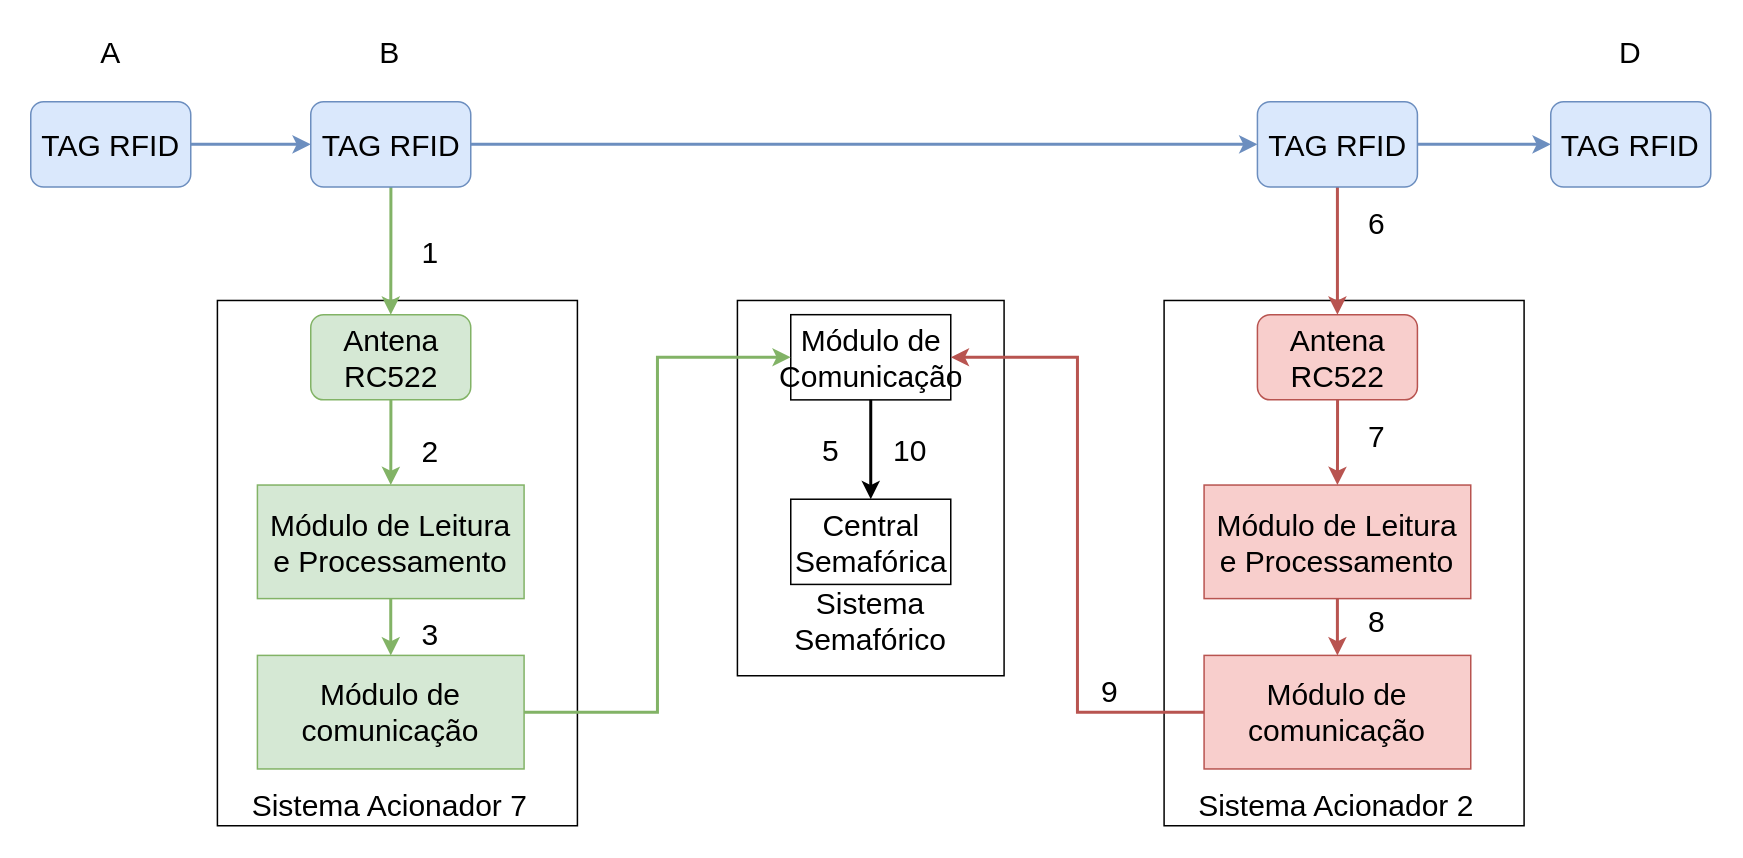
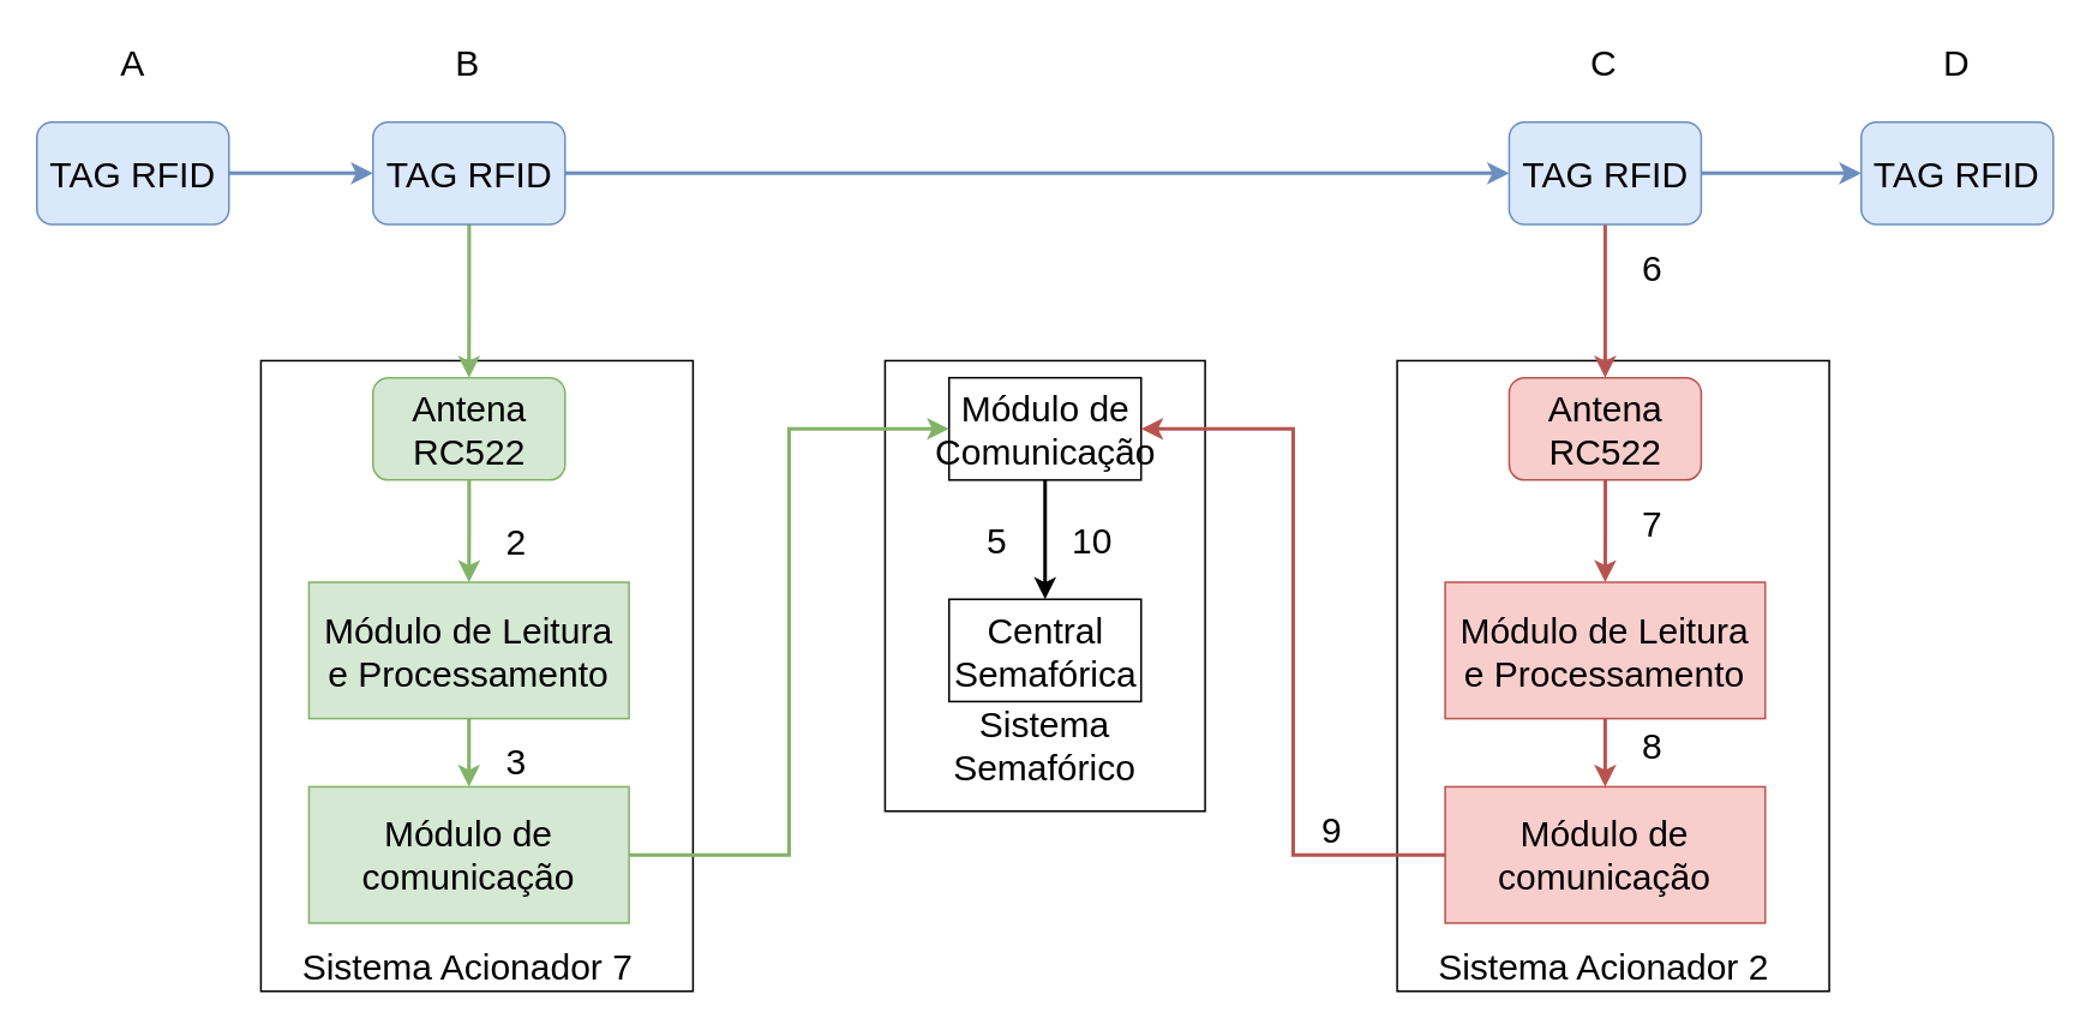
+ <mxCell id="36" value="C" style="text;html=1;strokeColor=none;fillColor=none;align=center;verticalAlign=middle;whiteSpace=wrap;rounded=0;fontSize=20;fontColor=#000000;" vertex="1" parent="3"><mxGeometry x="844.444" width="53.333" height="28.393" as="geometry" /></mxCell>
- <mxCell id="38" value="1" style="text;html=1;strokeColor=none;fillColor=none;align=center;verticalAlign=middle;whiteSpace=wrap;rounded=0;fontSize=20;fontColor=#000000;" vertex="1" parent="3"><mxGeometry x="240" y="132.5" width="53.333" height="28.393" as="geometry" /></mxCell>
